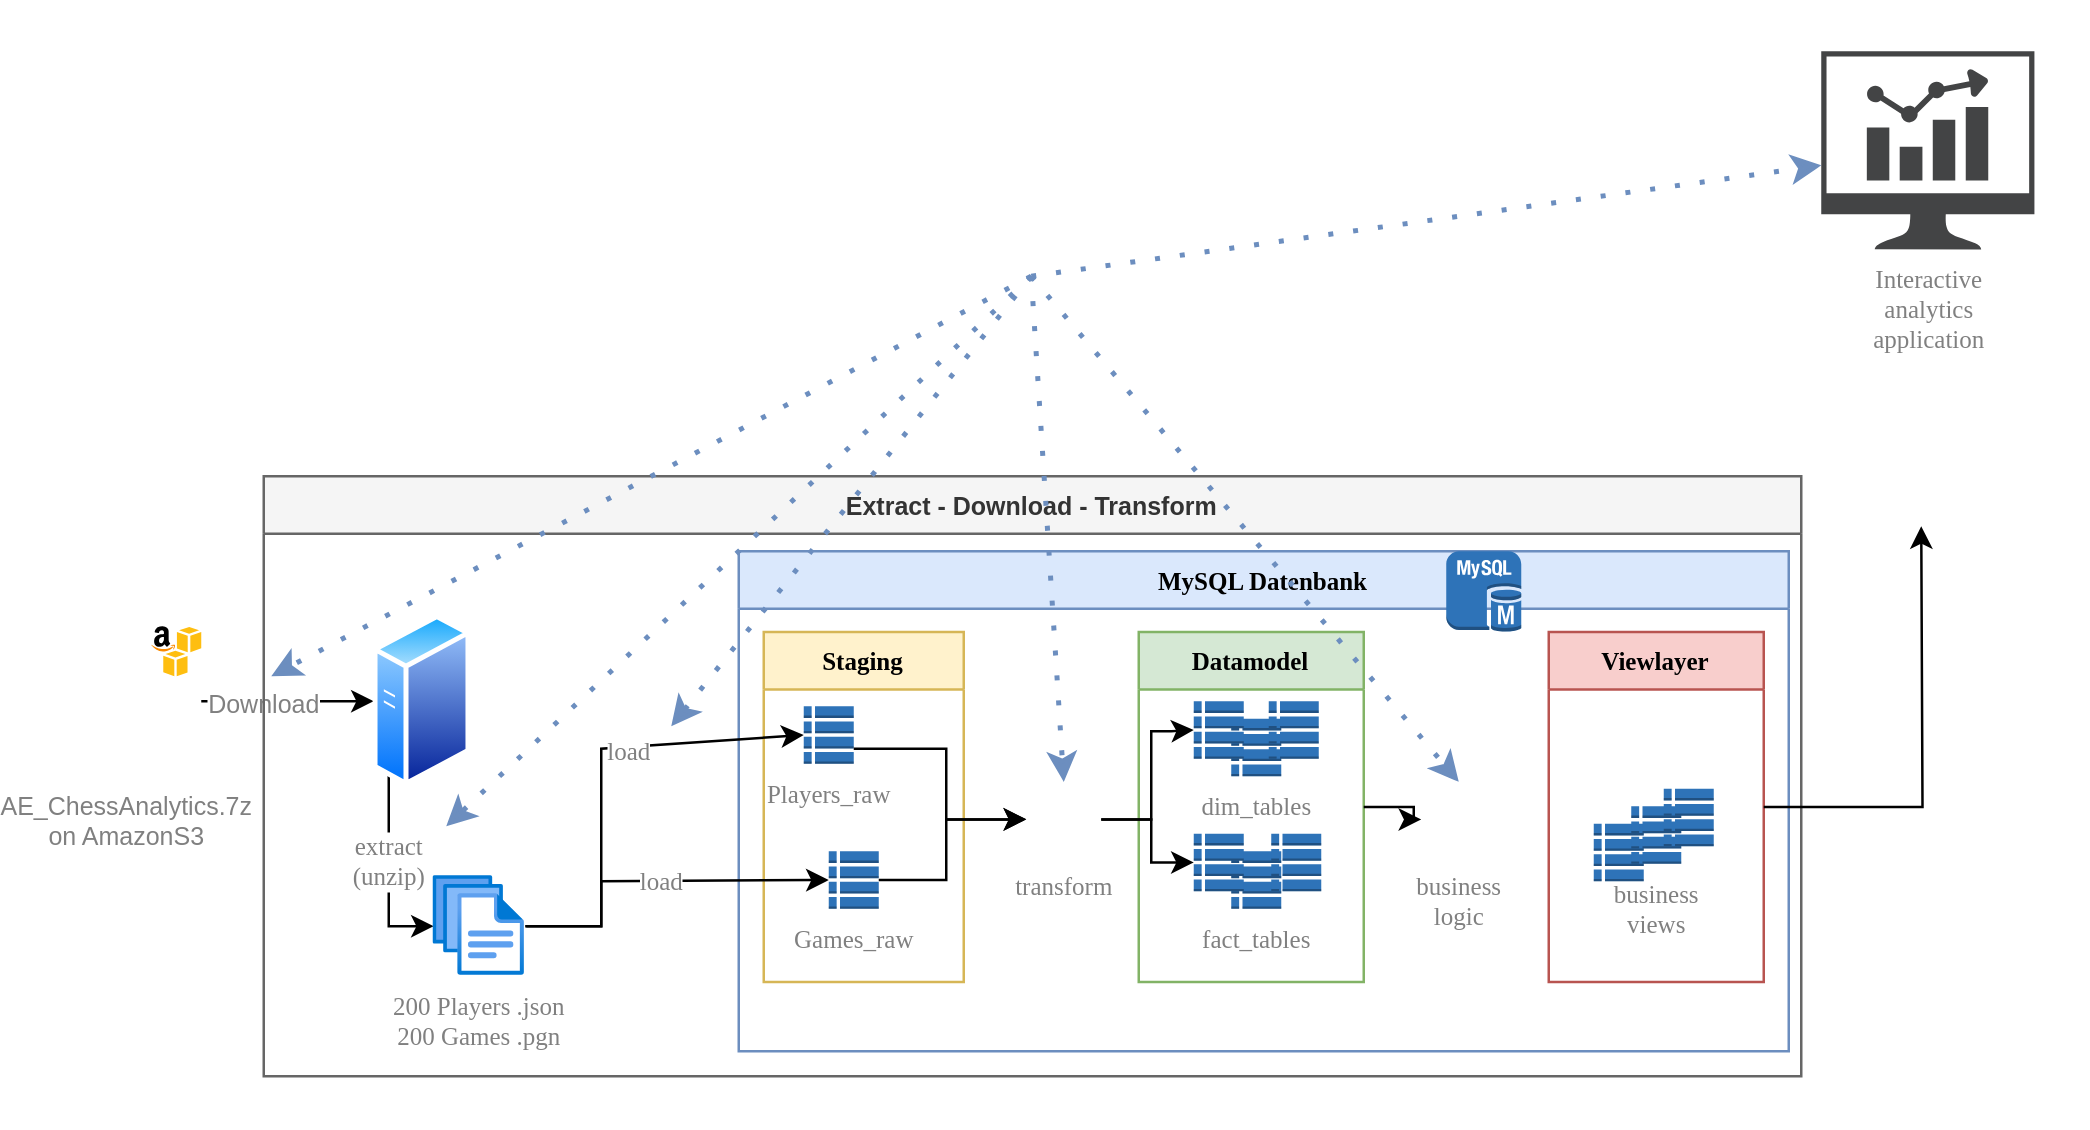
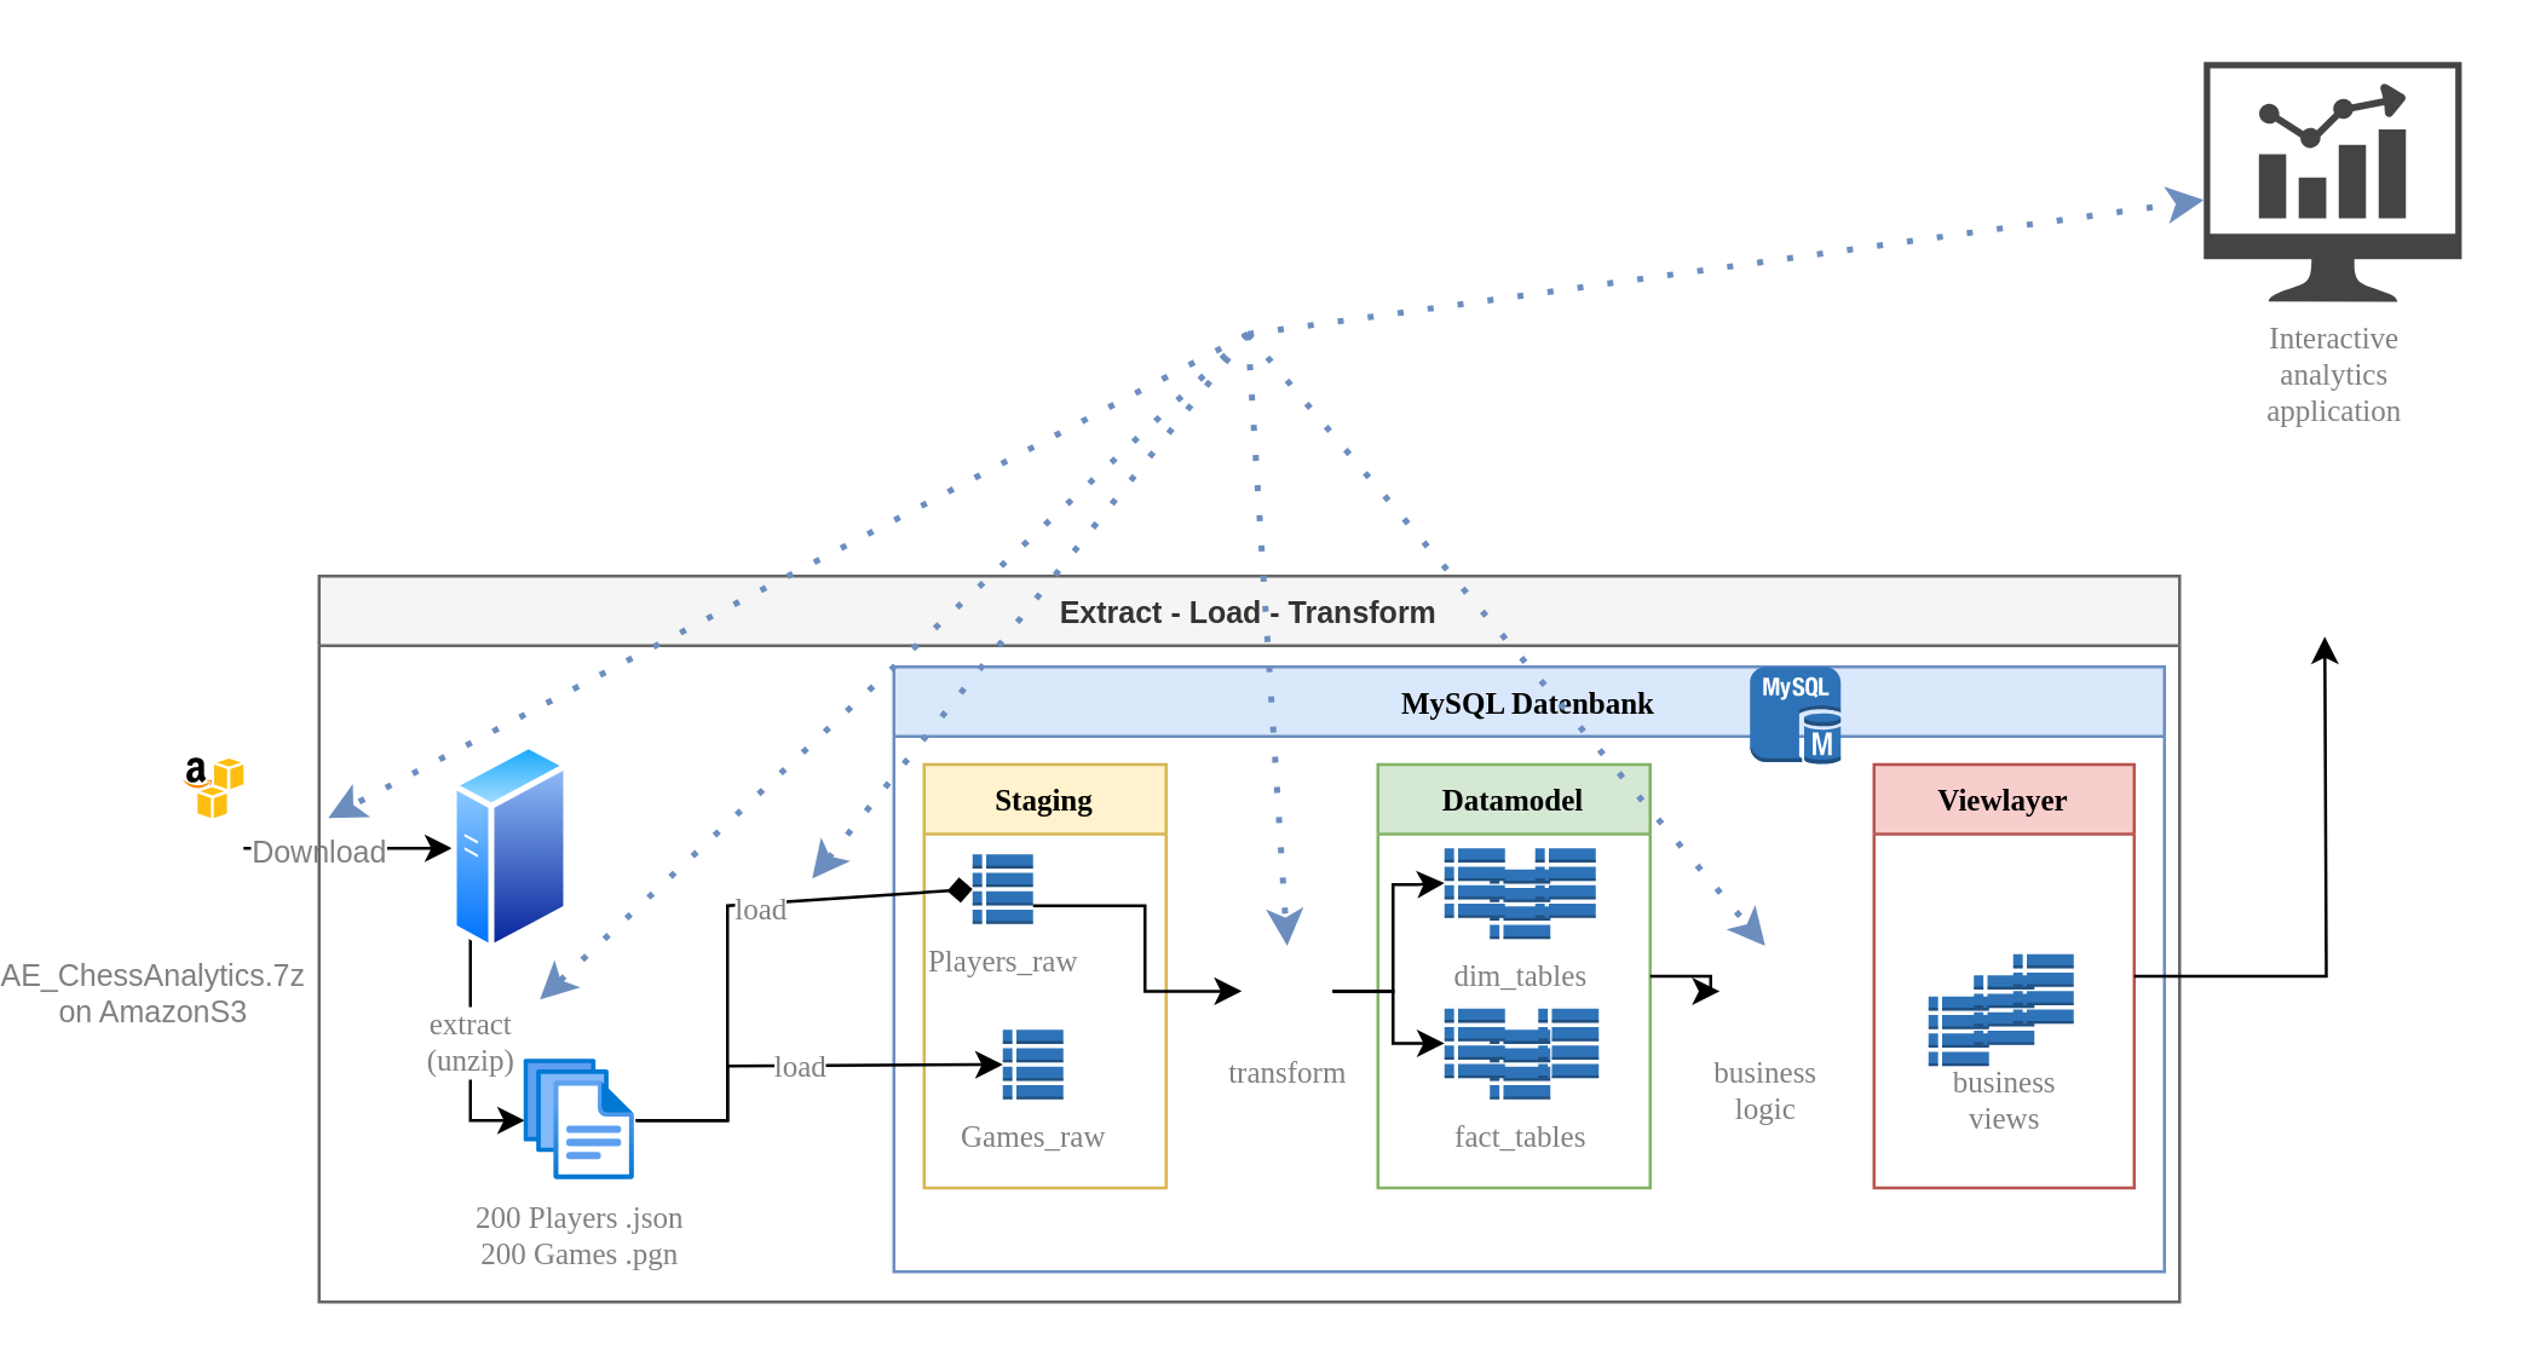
- <mxCell id="6" value="Extract - Download - Transform" style="swimlane;whiteSpace=wrap;html=1;fontColor=#333333;fontSize=10;fillColor=#f5f5f5;strokeColor=#666666;" vertex="1" parent="1"><mxGeometry x="105" y="190" width="615" height="240" as="geometry" /></mxCell>
+ <mxCell id="6" value="Extract - Load - Transform" style="swimlane;whiteSpace=wrap;html=1;fontColor=#333333;fontSize=10;fillColor=#f5f5f5;strokeColor=#666666;" vertex="1" parent="1"><mxGeometry x="105" y="190" width="615" height="240" as="geometry" /></mxCell>
- <mxCell id="31" value="" style="endArrow=classic;html=1;rounded=0;fontFamily=Tahoma;fontSize=10;fontColor=#808080;entryX=0;entryY=0.5;entryDx=0;entryDy=0;entryPerimeter=0;" edge="1" parent="6" source="10" target="14"><mxGeometry width="50" height="50" relative="1" as="geometry"><mxPoint x="85" y="80" as="sourcePoint" /><mxPoint x="135" y="30" as="targetPoint" /><Array as="points"><mxPoint x="135" y="180" /><mxPoint x="135" y="109" /></Array></mxGeometry></mxCell>
+ <mxCell id="31" value="" style="endArrow=diamond;html=1;rounded=0;fontFamily=Tahoma;fontSize=10;fontColor=#808080;entryX=0;entryY=0.5;entryDx=0;entryDy=0;entryPerimeter=0;" edge="1" parent="6" source="10" target="14"><mxGeometry width="50" height="50" relative="1" as="geometry"><mxPoint x="85" y="80" as="sourcePoint" /><mxPoint x="135" y="30" as="targetPoint" /><Array as="points"><mxPoint x="135" y="180" /><mxPoint x="135" y="109" /></Array></mxGeometry></mxCell>
- <mxCell id="27" value="" style="edgeStyle=orthogonalEdgeStyle;rounded=0;orthogonalLoop=1;jettySize=auto;html=1;fontFamily=Tahoma;fontSize=10;fontColor=#808080;entryX=0;entryY=0.5;entryDx=0;entryDy=0;" edge="1" parent="11" source="15" target="25"><mxGeometry relative="1" as="geometry"><Array as="points"><mxPoint x="83" y="132" /><mxPoint x="83" y="107" /></Array></mxGeometry></mxCell>
